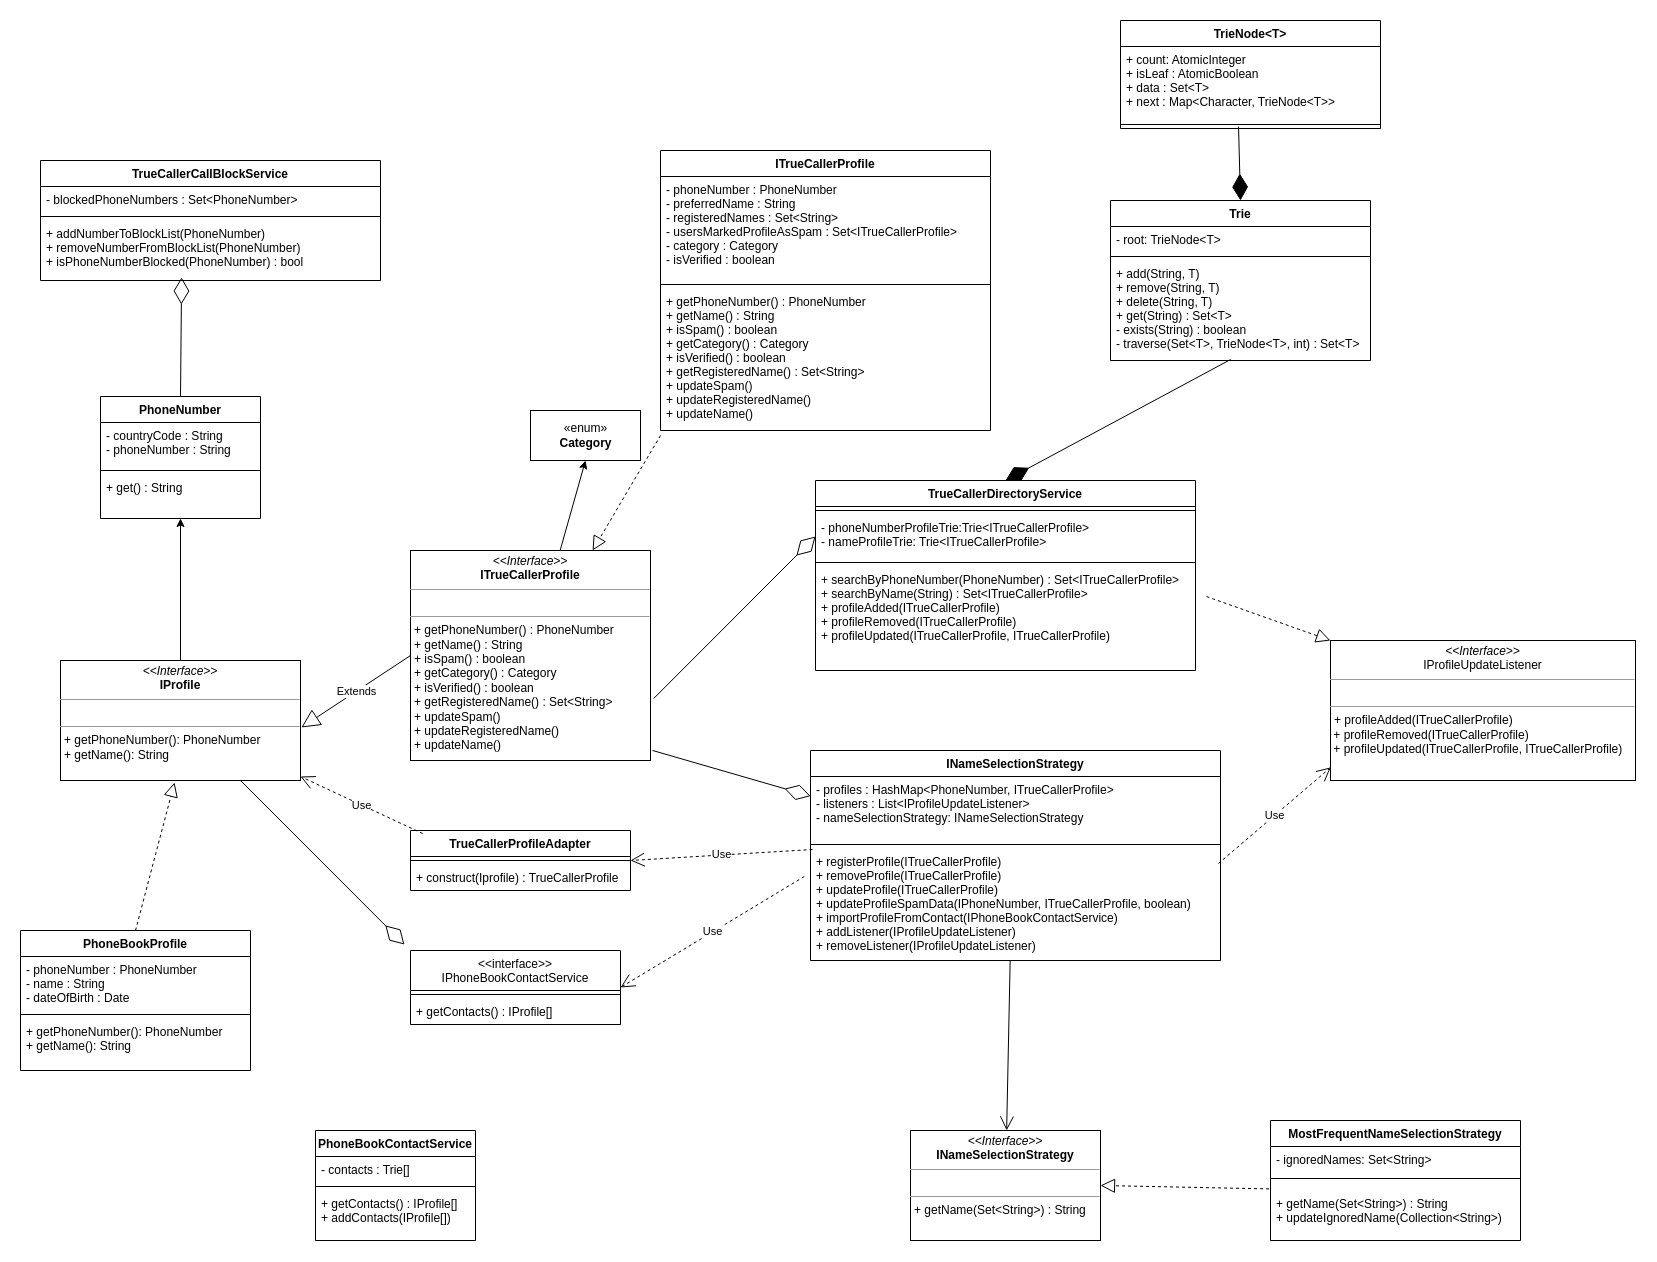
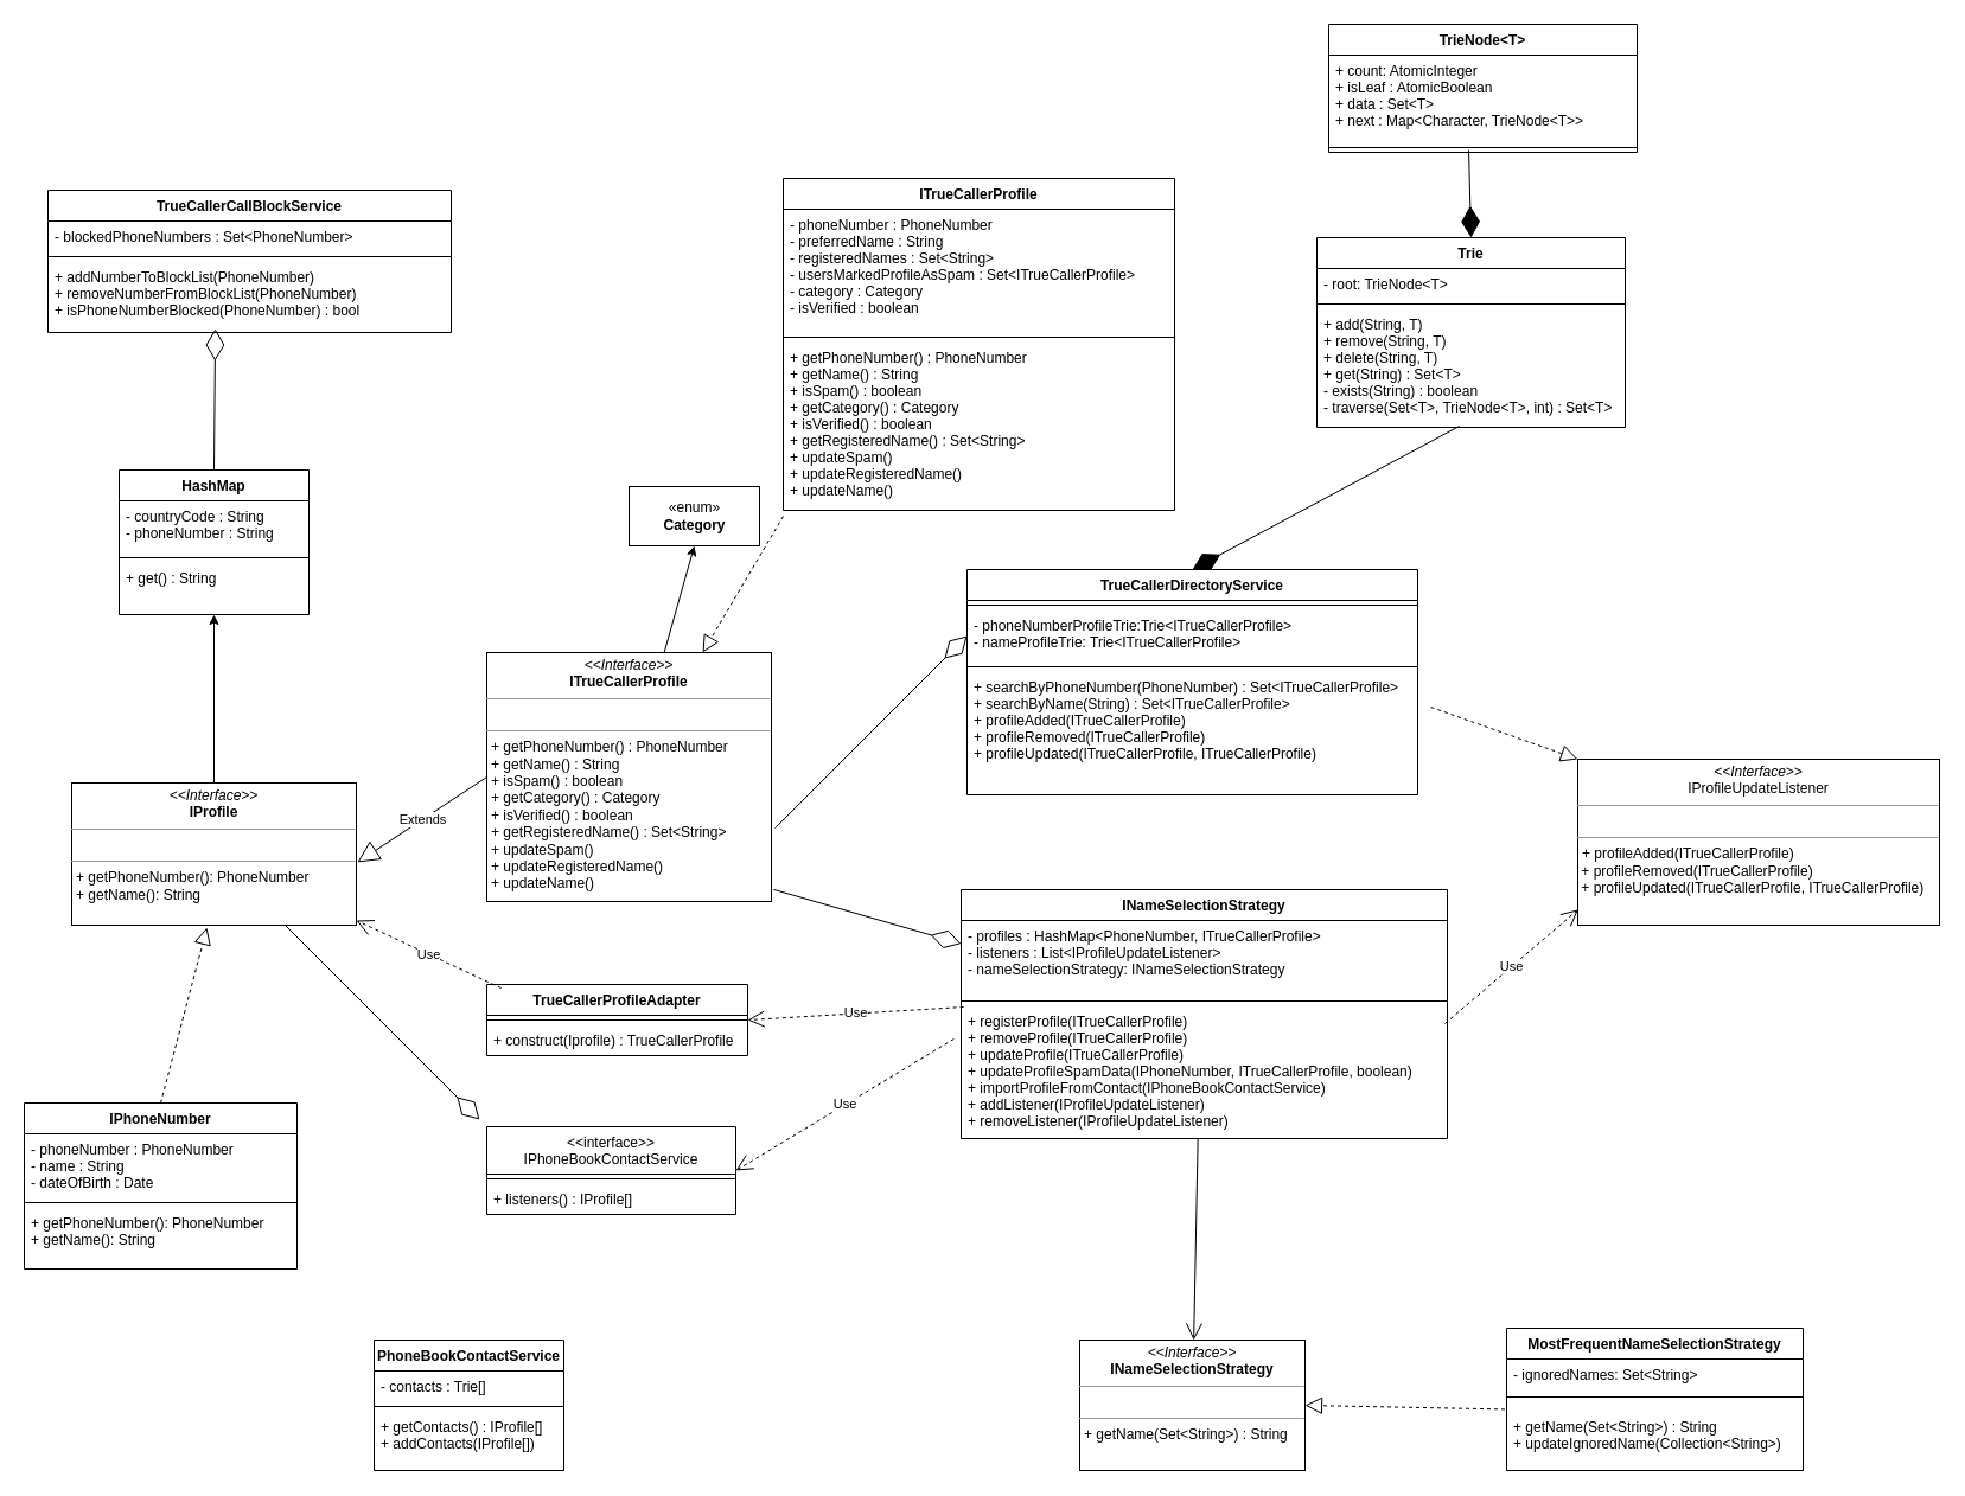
- <mxCell id="6" value="PhoneNumber" style="swimlane;fontStyle=1;align=center;verticalAlign=top;childLayout=stackLayout;horizontal=1;startSize=26;horizontalStack=0;resizeParent=1;resizeParentMax=0;resizeLast=0;collapsible=1;marginBottom=0;" parent="1" vertex="1"><mxGeometry x="100" y="396" width="160" height="122" as="geometry" /></mxCell>
+ <mxCell id="6" value="HashMap" style="swimlane;fontStyle=1;align=center;verticalAlign=top;childLayout=stackLayout;horizontal=1;startSize=26;horizontalStack=0;resizeParent=1;resizeParentMax=0;resizeLast=0;collapsible=1;marginBottom=0;" parent="1" vertex="1"><mxGeometry x="100" y="396" width="160" height="122" as="geometry" /></mxCell>
- <mxCell id="16" value="PhoneBookProfile" style="swimlane;fontStyle=1;align=center;verticalAlign=top;childLayout=stackLayout;horizontal=1;startSize=26;horizontalStack=0;resizeParent=1;resizeParentMax=0;resizeLast=0;collapsible=1;marginBottom=0;" parent="1" vertex="1"><mxGeometry x="20" y="930" width="230" height="140" as="geometry" /></mxCell>
+ <mxCell id="16" value="IPhoneNumber" style="swimlane;fontStyle=1;align=center;verticalAlign=top;childLayout=stackLayout;horizontal=1;startSize=26;horizontalStack=0;resizeParent=1;resizeParentMax=0;resizeLast=0;collapsible=1;marginBottom=0;" parent="1" vertex="1"><mxGeometry x="20" y="930" width="230" height="140" as="geometry" /></mxCell>
- <mxCell id="24" value="+ getContacts() : IProfile[]" style="text;strokeColor=none;fillColor=none;align=left;verticalAlign=top;spacingLeft=4;spacingRight=4;overflow=hidden;rotatable=0;points=[[0,0.5],[1,0.5]];portConstraint=eastwest;" parent="22" vertex="1"><mxGeometry y="48" width="210" height="26" as="geometry" /></mxCell>
+ <mxCell id="24" value="+ listeners() : IProfile[]" style="text;strokeColor=none;fillColor=none;align=left;verticalAlign=top;spacingLeft=4;spacingRight=4;overflow=hidden;rotatable=0;points=[[0,0.5],[1,0.5]];portConstraint=eastwest;" parent="22" vertex="1"><mxGeometry y="48" width="210" height="26" as="geometry" /></mxCell>
